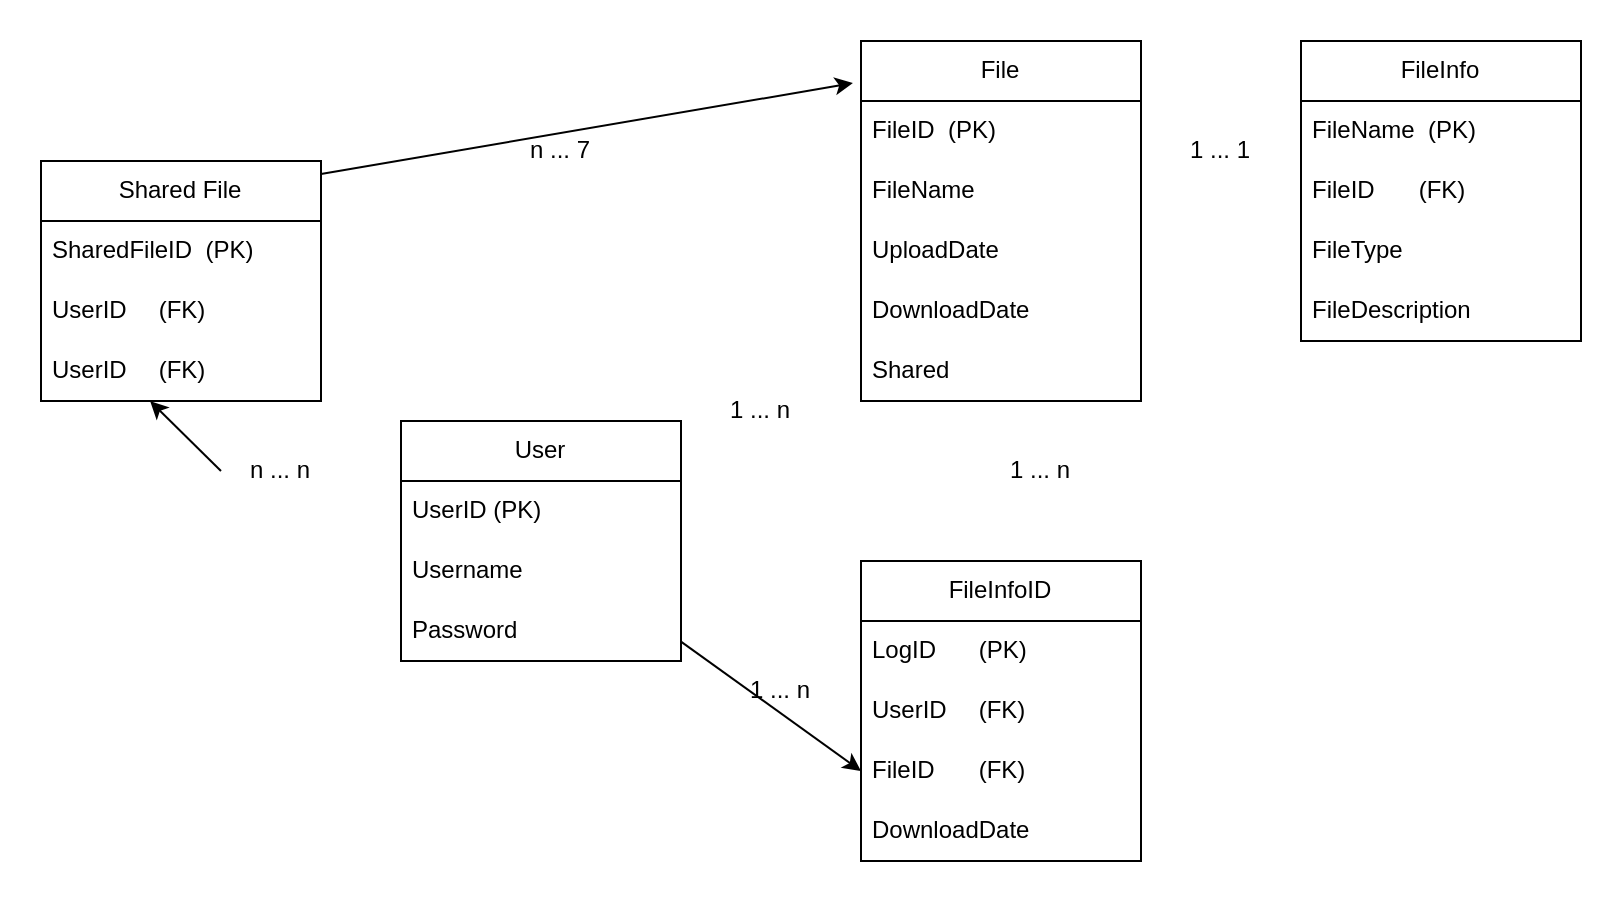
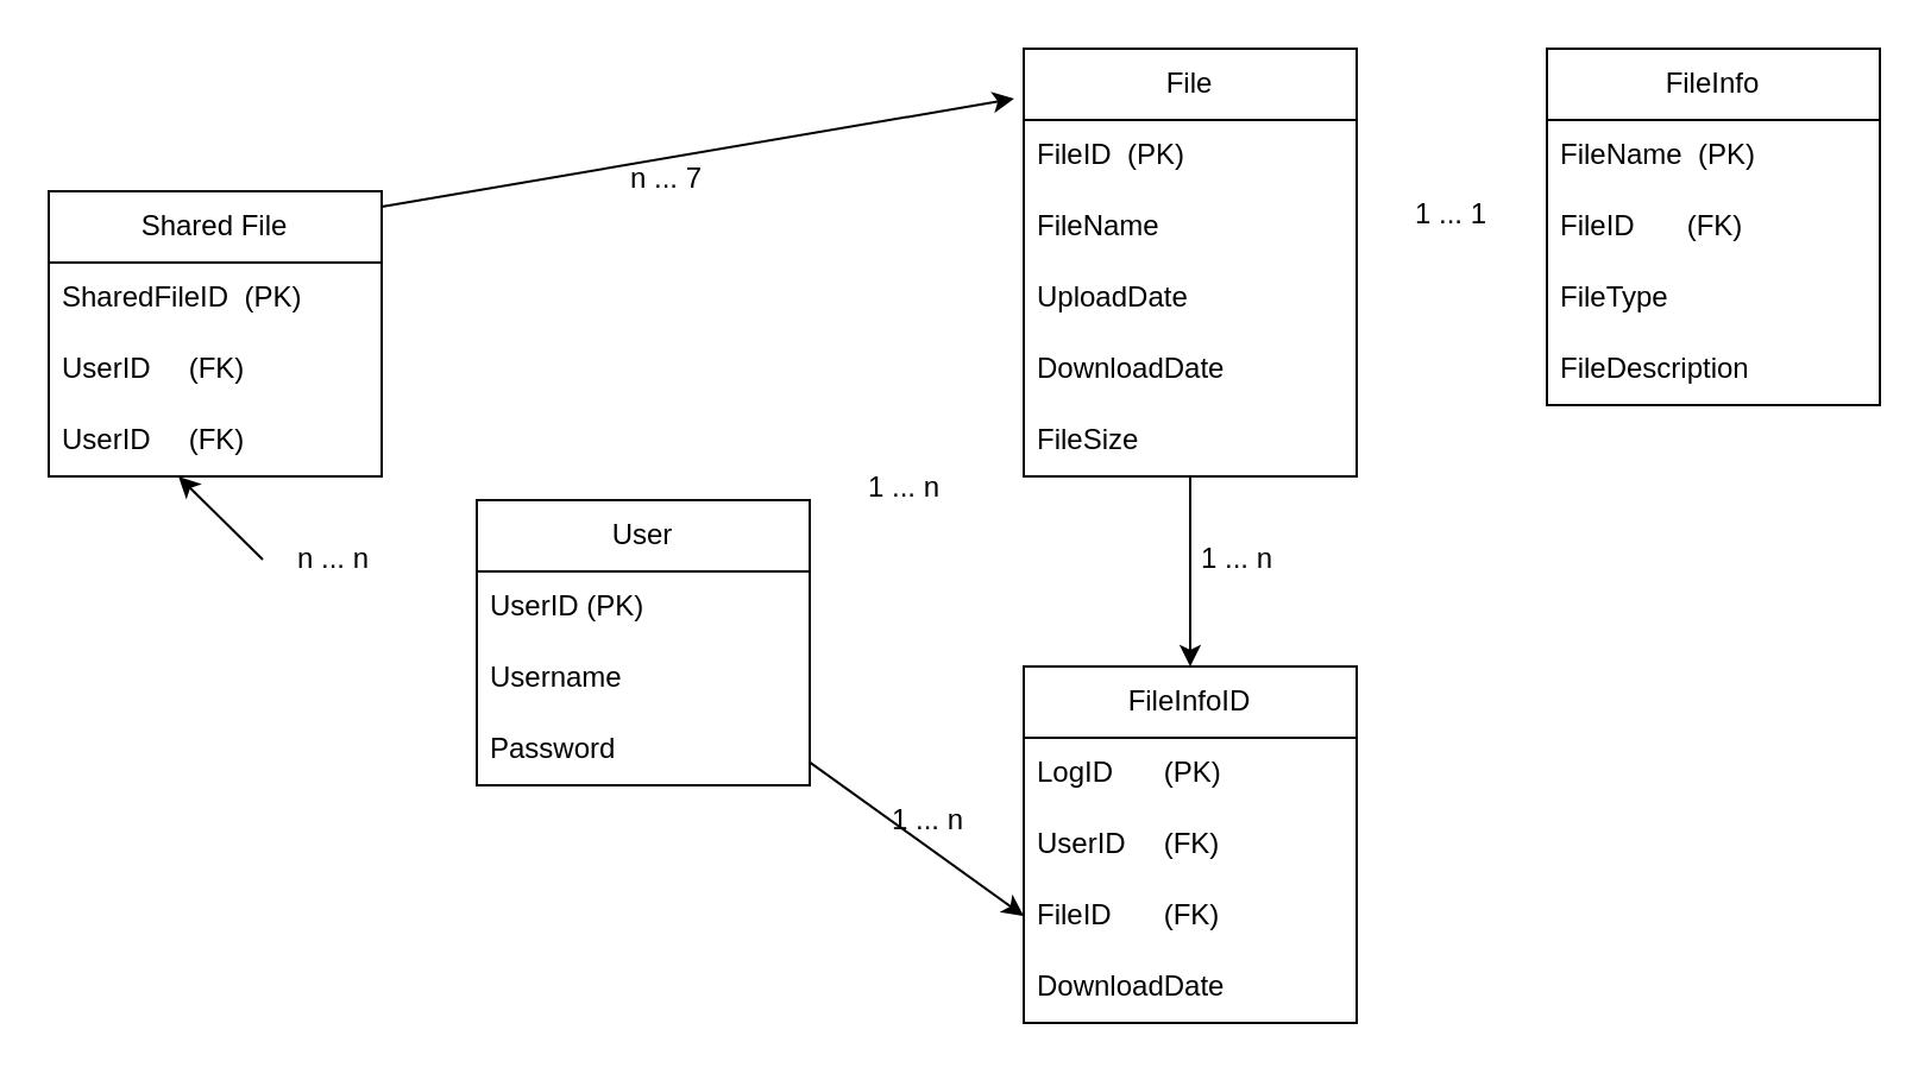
- <mxCell id="35" value="1 ... 1" style="text;html=1;strokeColor=none;fillColor=none;align=center;verticalAlign=middle;whiteSpace=wrap;rounded=0;" vertex="1" parent="1"><mxGeometry x="580" width="60" height="30" as="geometry" y="60" /></mxCell>
+ <mxCell id="35" value="1 ... 1" style="text;html=1;strokeColor=none;fillColor=none;align=center;verticalAlign=middle;whiteSpace=wrap;rounded=0;" vertex="1" parent="1"><mxGeometry x="580" y="75" width="60" height="30" as="geometry" /></mxCell>
- <mxCell id="19" value="Shared" style="text;strokeColor=none;fillColor=none;align=left;verticalAlign=middle;spacingLeft=4;spacingRight=4;overflow=hidden;points=[[0,0.5],[1,0.5]];portConstraint=eastwest;rotatable=0;whiteSpace=wrap;html=1;" vertex="1" parent="14"><mxGeometry y="150" width="140" height="30" as="geometry" /></mxCell>
+ <mxCell id="19" value="FileSize" style="text;strokeColor=none;fillColor=none;align=left;verticalAlign=middle;spacingLeft=4;spacingRight=4;overflow=hidden;points=[[0,0.5],[1,0.5]];portConstraint=eastwest;rotatable=0;whiteSpace=wrap;html=1;" vertex="1" parent="14"><mxGeometry y="150" width="140" height="30" as="geometry" /></mxCell>
+ <mxCell id="13" style="rounded=0;orthogonalLoop=1;jettySize=auto;html=1;entryX=0.5;entryY=0;entryDx=0;entryDy=0;" edge="1" parent="1" source="14" target="8"><mxGeometry relative="1" as="geometry" /></mxCell>
